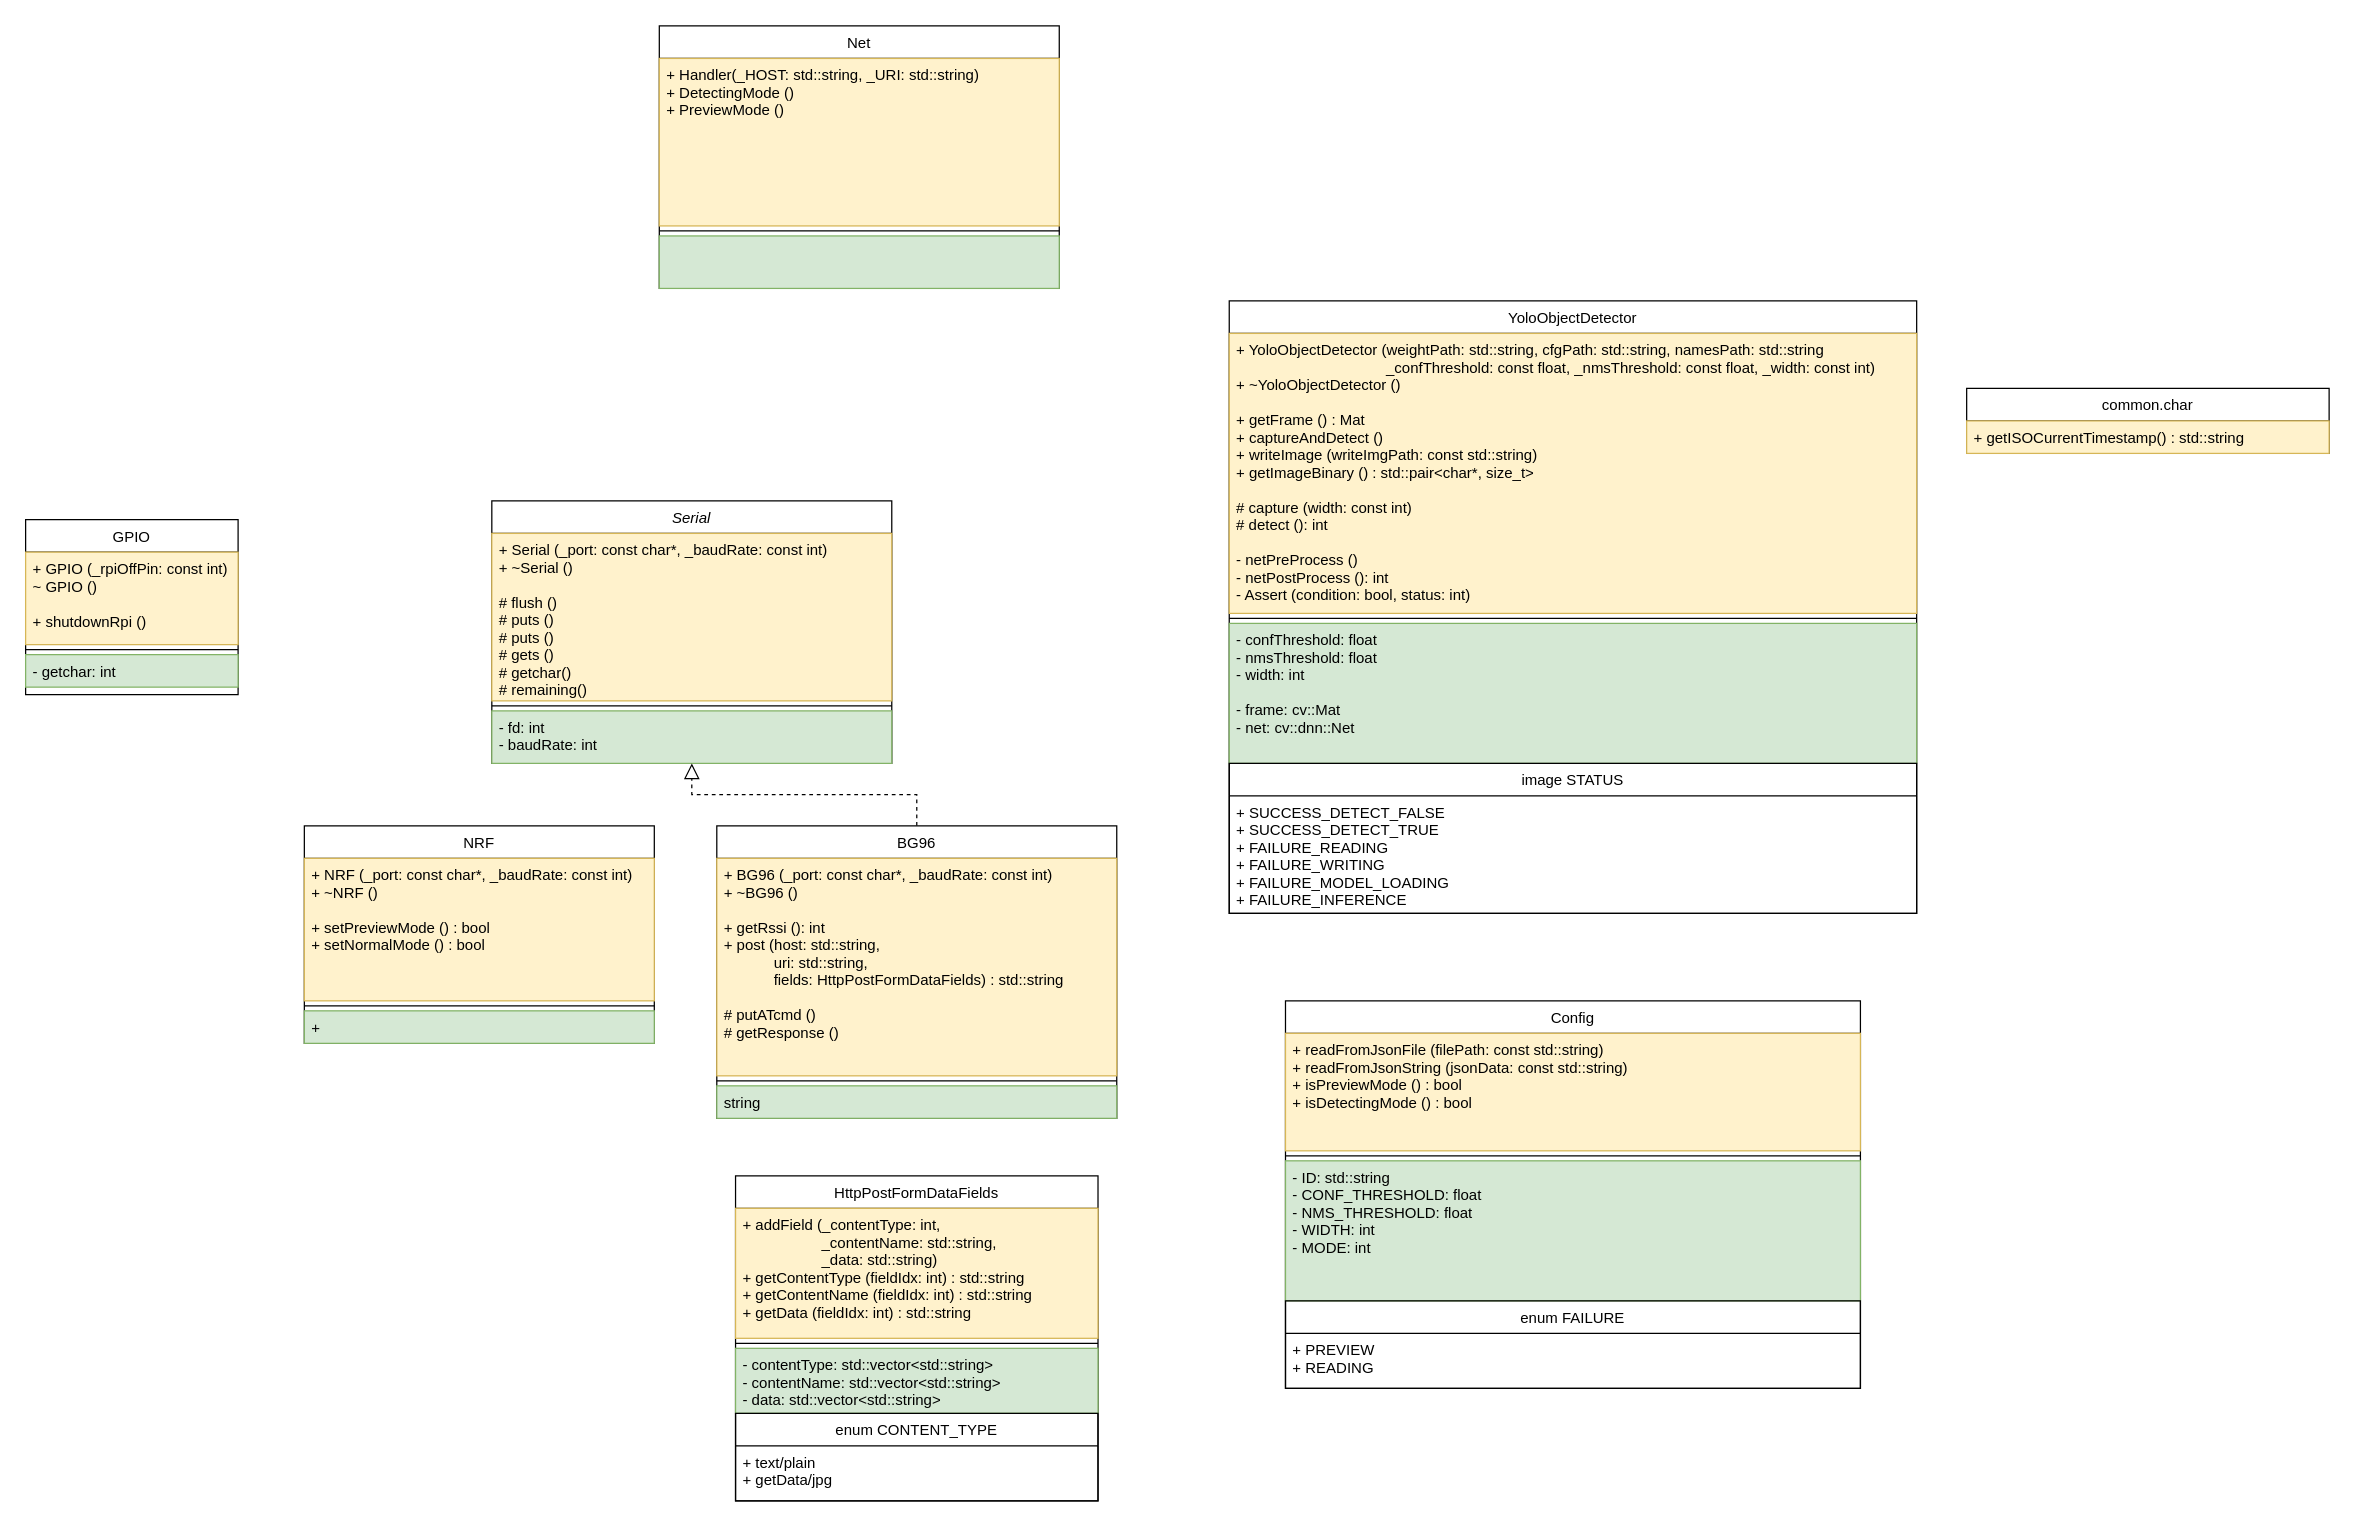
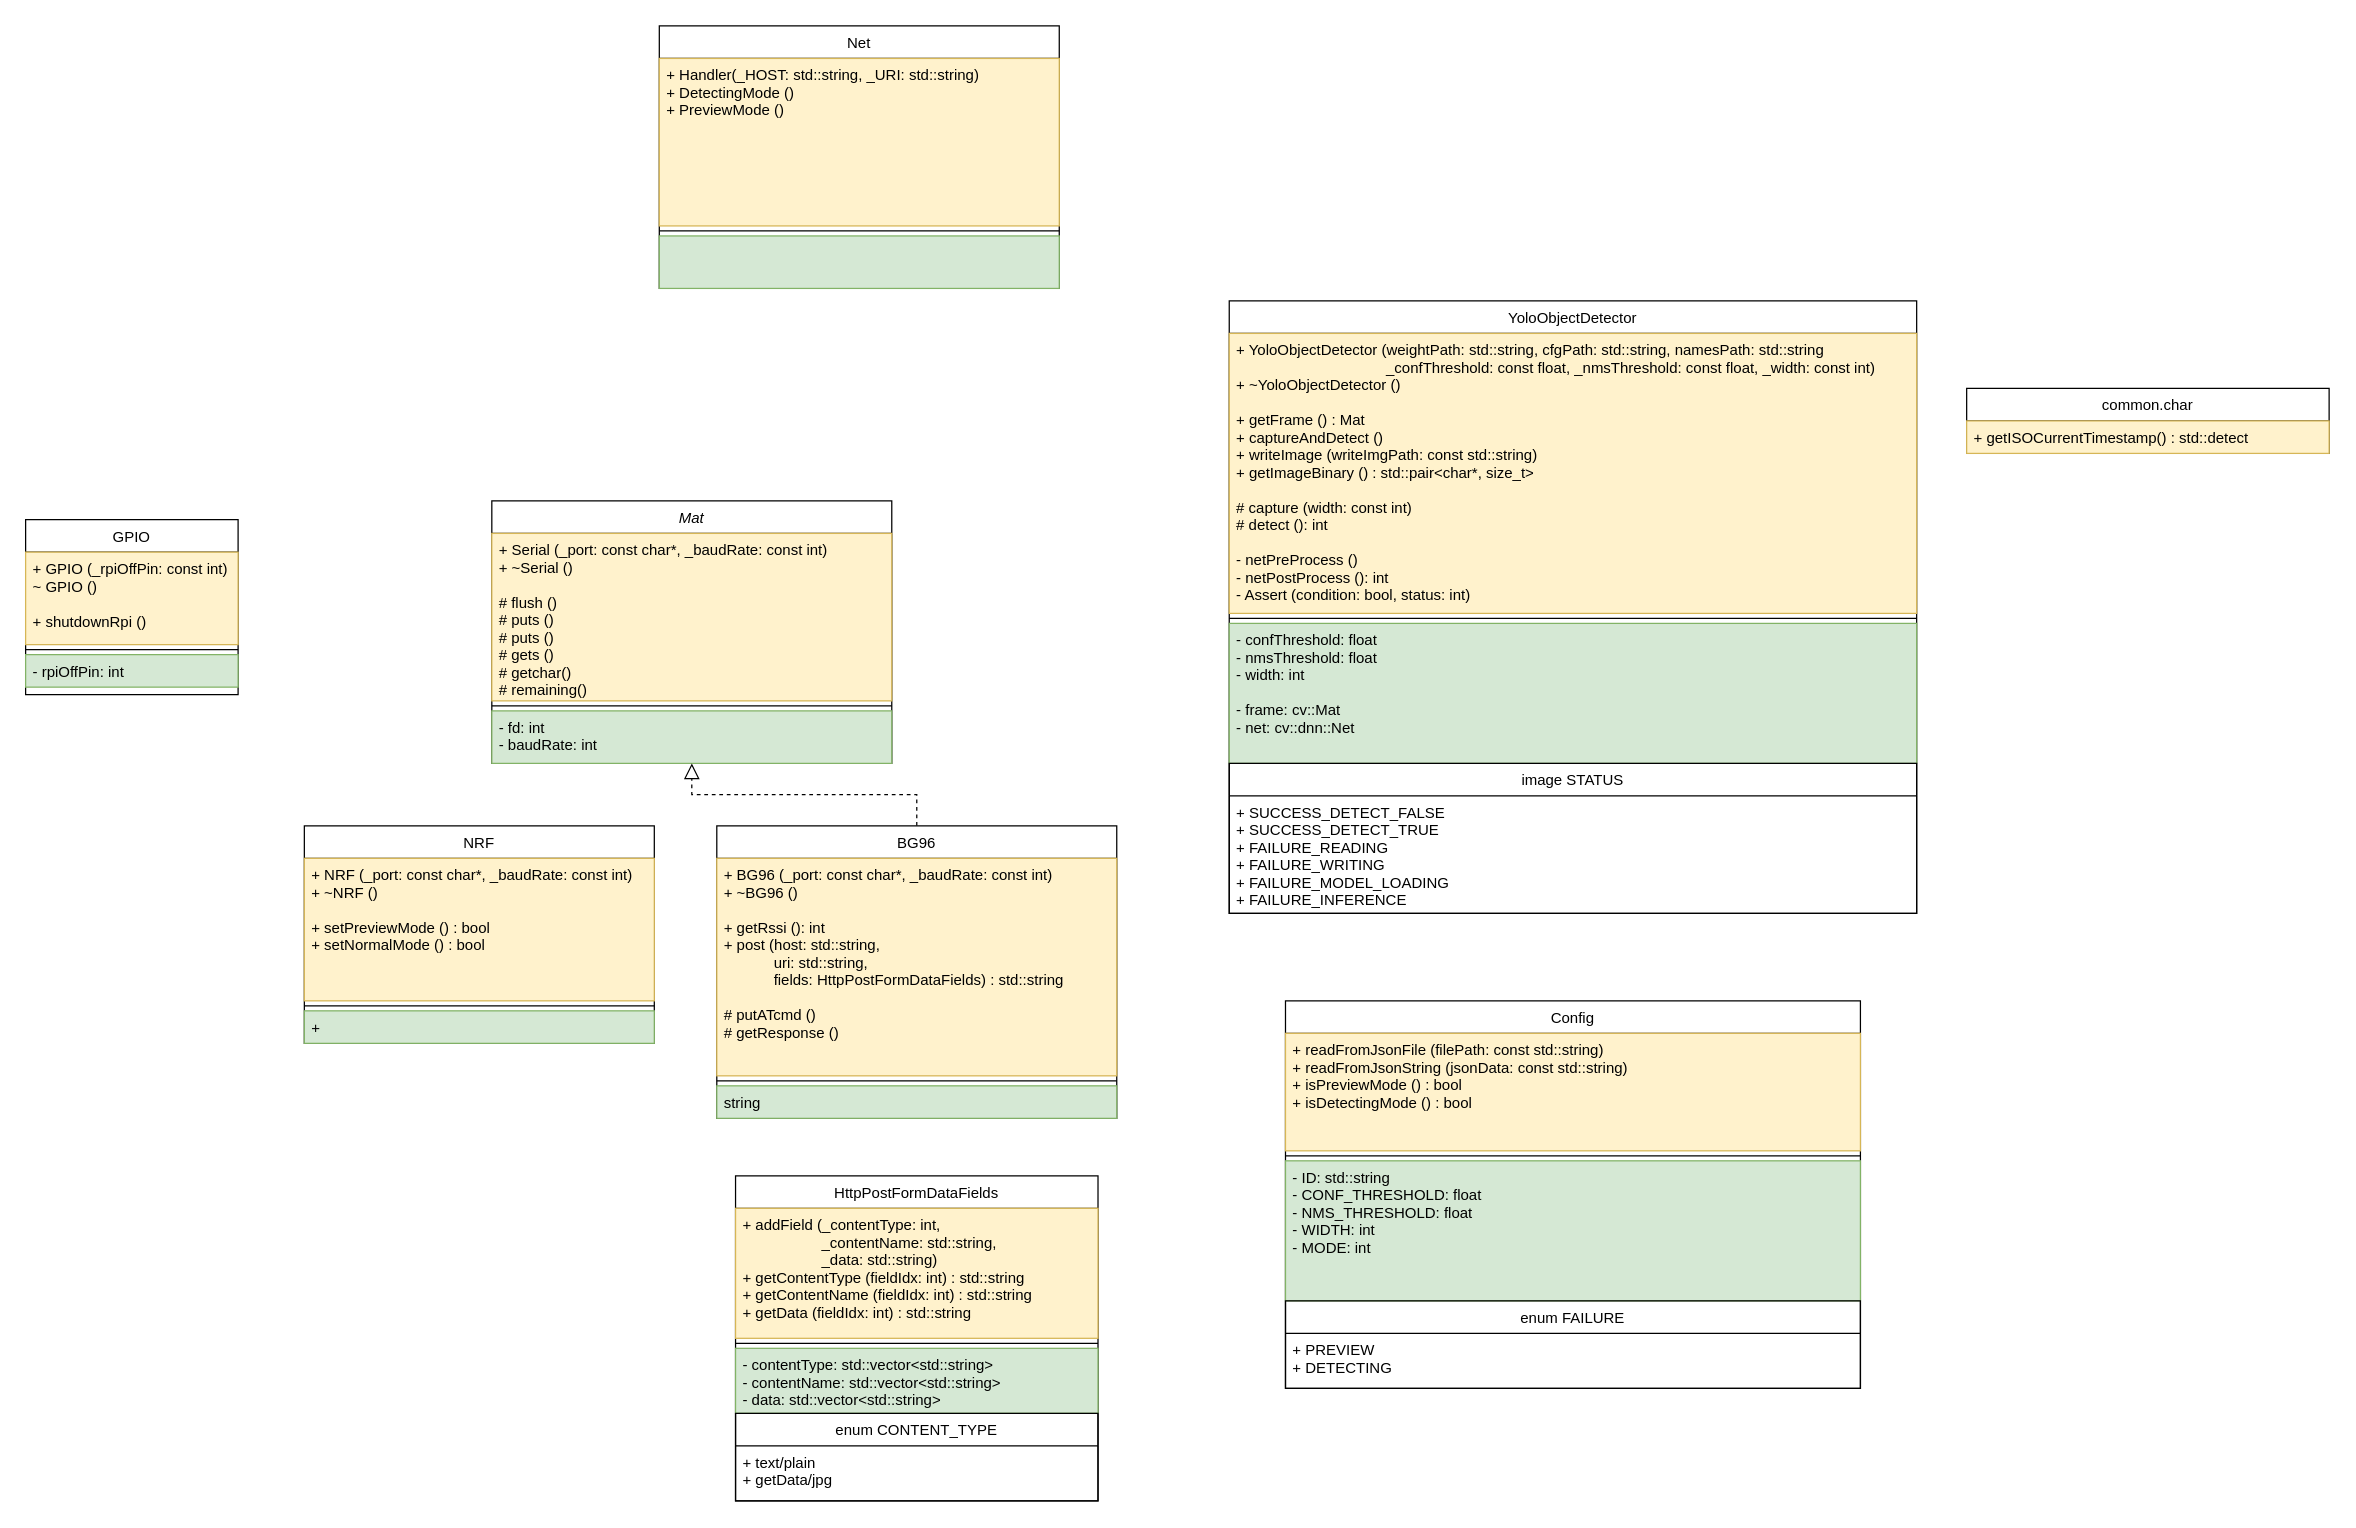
- <mxCell id="38" value="+ getISOCurrentTimestamp() : std::string" style="text;strokeColor=#d6b656;fillColor=#fff2cc;align=left;verticalAlign=top;spacingLeft=4;spacingRight=4;overflow=hidden;rotatable=0;points=[[0,0.5],[1,0.5]];portConstraint=eastwest;" vertex="1" parent="37"><mxGeometry y="26" width="290" height="26" as="geometry" /></mxCell>
+ <mxCell id="38" value="+ getISOCurrentTimestamp() : std::detect" style="text;strokeColor=#d6b656;fillColor=#fff2cc;align=left;verticalAlign=top;spacingLeft=4;spacingRight=4;overflow=hidden;rotatable=0;points=[[0,0.5],[1,0.5]];portConstraint=eastwest;" vertex="1" parent="37"><mxGeometry y="26" width="290" height="26" as="geometry" /></mxCell>
- <mxCell id="2" value="Serial" style="swimlane;fontStyle=2;align=center;verticalAlign=top;childLayout=stackLayout;horizontal=1;startSize=26;horizontalStack=0;resizeParent=1;resizeLast=0;collapsible=1;marginBottom=0;rounded=0;shadow=0;strokeWidth=1;" parent="1" vertex="1"><mxGeometry x="393" y="400" width="320" height="210" as="geometry"><mxRectangle x="230" y="140" width="160" height="26" as="alternateBounds" /></mxGeometry></mxCell>
+ <mxCell id="2" value="Mat" style="swimlane;fontStyle=2;align=center;verticalAlign=top;childLayout=stackLayout;horizontal=1;startSize=26;horizontalStack=0;resizeParent=1;resizeLast=0;collapsible=1;marginBottom=0;rounded=0;shadow=0;strokeWidth=1;" parent="1" vertex="1"><mxGeometry x="393" y="400" width="320" height="210" as="geometry"><mxRectangle x="230" y="140" width="160" height="26" as="alternateBounds" /></mxGeometry></mxCell>
- <mxCell id="24" value="- getchar: int" style="text;align=left;verticalAlign=top;spacingLeft=4;spacingRight=4;overflow=hidden;rotatable=0;points=[[0,0.5],[1,0.5]];portConstraint=eastwest;fillColor=#d5e8d4;strokeColor=#82b366;" vertex="1" parent="21"><mxGeometry y="108" width="170" height="26" as="geometry" /></mxCell>
+ <mxCell id="24" value="- rpiOffPin: int" style="text;align=left;verticalAlign=top;spacingLeft=4;spacingRight=4;overflow=hidden;rotatable=0;points=[[0,0.5],[1,0.5]];portConstraint=eastwest;fillColor=#d5e8d4;strokeColor=#82b366;" vertex="1" parent="21"><mxGeometry y="108" width="170" height="26" as="geometry" /></mxCell>
- <mxCell id="36" value="+ PREVIEW&#10;+ READING" style="text;strokeColor=none;fillColor=none;align=left;verticalAlign=top;spacingLeft=4;spacingRight=4;overflow=hidden;rotatable=0;points=[[0,0.5],[1,0.5]];portConstraint=eastwest;" vertex="1" parent="35"><mxGeometry y="26" width="460" height="44" as="geometry" /></mxCell>
+ <mxCell id="36" value="+ PREVIEW&#10;+ DETECTING" style="text;strokeColor=none;fillColor=none;align=left;verticalAlign=top;spacingLeft=4;spacingRight=4;overflow=hidden;rotatable=0;points=[[0,0.5],[1,0.5]];portConstraint=eastwest;" vertex="1" parent="35"><mxGeometry y="26" width="460" height="44" as="geometry" /></mxCell>
